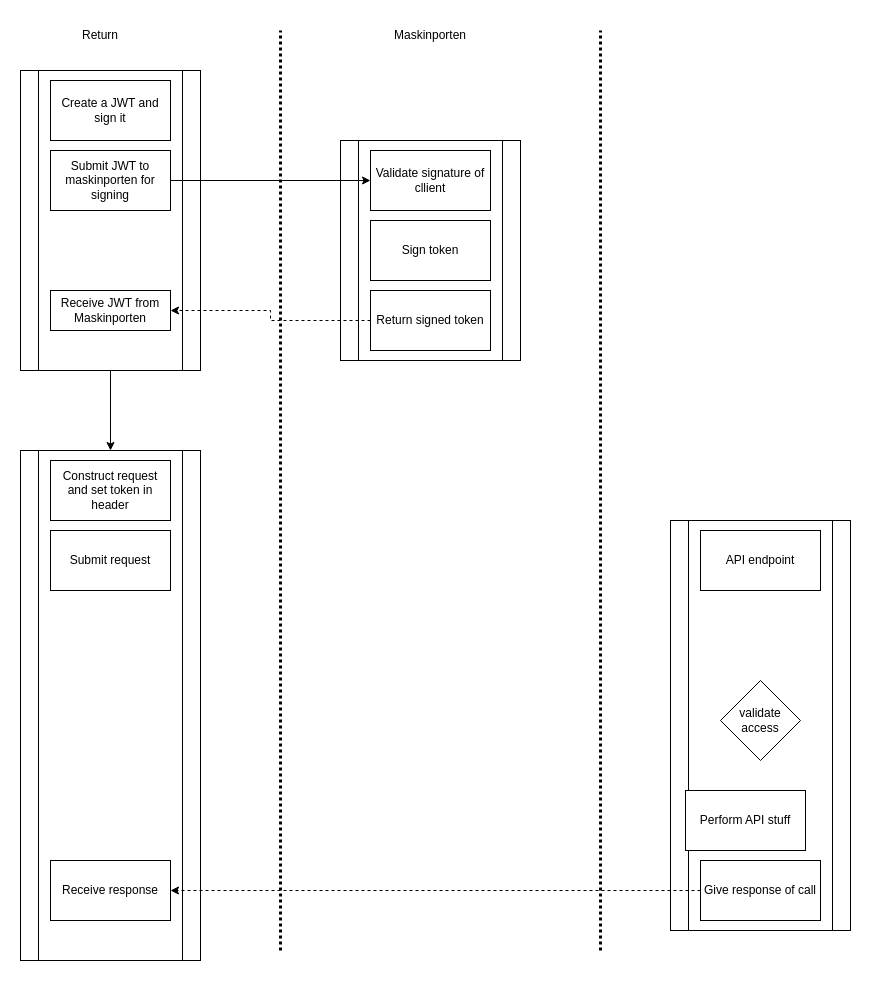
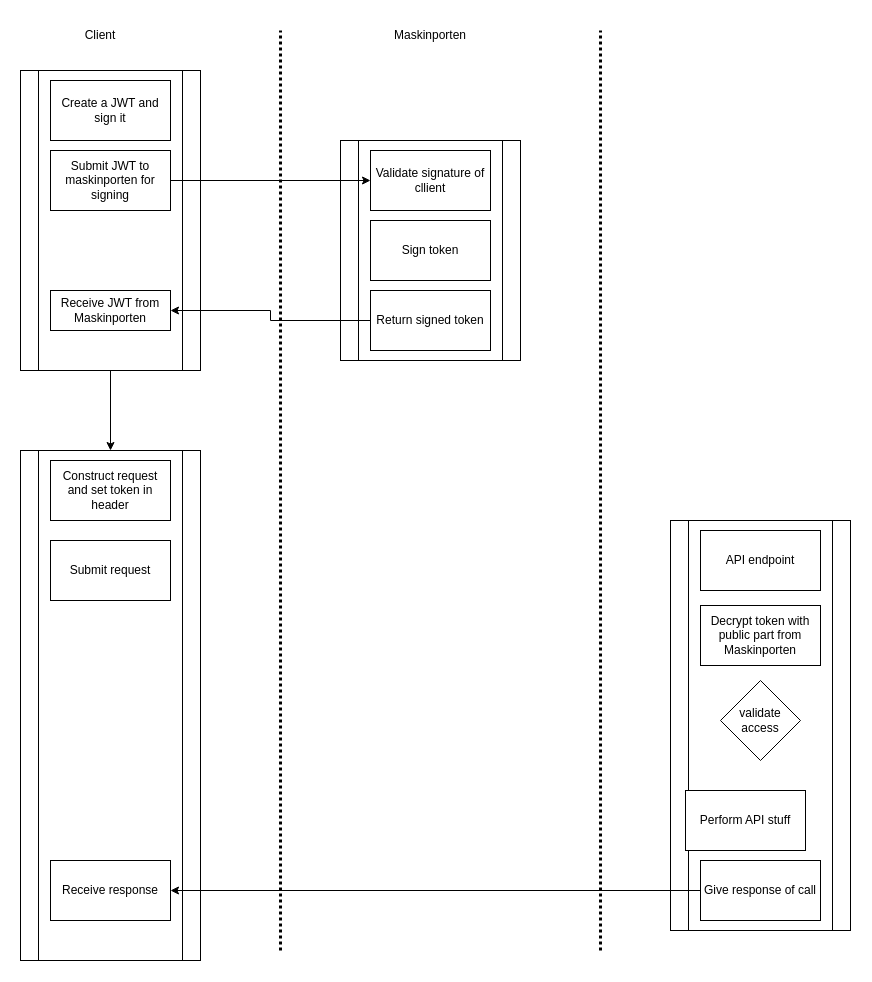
- <mxCell id="2" value="Return" style="text;html=1;strokeColor=none;fillColor=none;align=center;verticalAlign=middle;whiteSpace=wrap;rounded=0;" vertex="1" parent="1"><mxGeometry x="70" y="20" width="60" height="30" as="geometry" /></mxCell>
+ <mxCell id="2" value="Client" style="text;html=1;strokeColor=none;fillColor=none;align=center;verticalAlign=middle;whiteSpace=wrap;rounded=0;" vertex="1" parent="1"><mxGeometry x="70" y="20" width="60" height="30" as="geometry" /></mxCell>
- <mxCell id="10" style="edgeStyle=orthogonalEdgeStyle;rounded=0;orthogonalLoop=1;jettySize=auto;html=1;exitX=0;exitY=0.5;exitDx=0;exitDy=0;dashed=1;" edge="1" parent="1" source="11" target="12"><mxGeometry relative="1" as="geometry" /></mxCell>
+ <mxCell id="10" style="edgeStyle=orthogonalEdgeStyle;rounded=0;orthogonalLoop=1;jettySize=auto;html=1;exitX=0;exitY=0.5;exitDx=0;exitDy=0;" edge="1" parent="1" source="11" target="12"><mxGeometry relative="1" as="geometry" /></mxCell>
- <mxCell id="16" value="Submit request" style="rounded=0;whiteSpace=wrap;html=1;" vertex="1" parent="1"><mxGeometry x="50" y="530" width="120" height="60" as="geometry" /></mxCell>
+ <mxCell id="16" value="Submit request" style="rounded=0;whiteSpace=wrap;html=1;" vertex="1" parent="1"><mxGeometry x="50" y="540" width="120" height="60" as="geometry" /></mxCell>
+ <mxCell id="18" value="Decrypt token with public part from Maskinporten" style="rounded=0;whiteSpace=wrap;html=1;" vertex="1" parent="1"><mxGeometry x="700" y="605" width="120" height="60" as="geometry" /></mxCell>
- <mxCell id="21" style="edgeStyle=orthogonalEdgeStyle;rounded=0;orthogonalLoop=1;jettySize=auto;html=1;dashed=1;" edge="1" parent="1" source="22" target="25"><mxGeometry relative="1" as="geometry" /></mxCell>
+ <mxCell id="21" style="edgeStyle=orthogonalEdgeStyle;rounded=0;orthogonalLoop=1;jettySize=auto;html=1;" edge="1" parent="1" source="22" target="25"><mxGeometry relative="1" as="geometry" /></mxCell>
